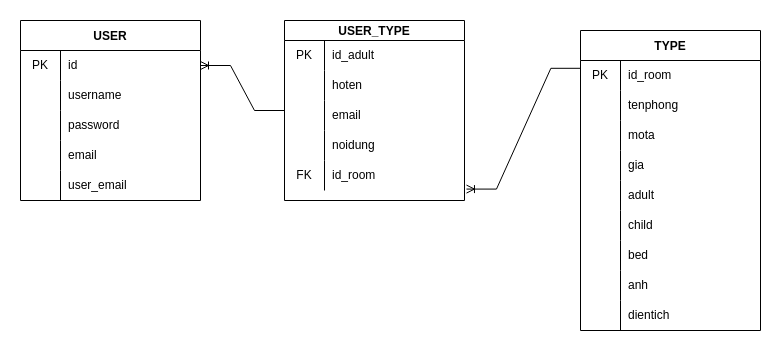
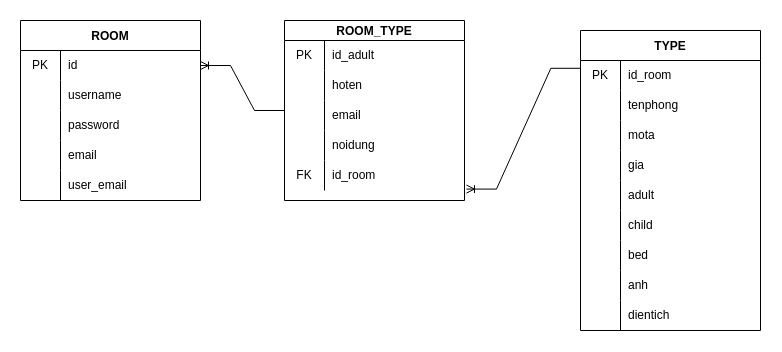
- <mxCell id="18" value="USER_TYPE" style="shape=table;startSize=20;container=1;collapsible=0;childLayout=tableLayout;fixedRows=1;rowLines=0;fontStyle=1;" vertex="1" parent="1"><mxGeometry x="284" y="20" width="180" height="180" as="geometry" /></mxCell>
+ <mxCell id="18" value="ROOM_TYPE" style="shape=table;startSize=20;container=1;collapsible=0;childLayout=tableLayout;fixedRows=1;rowLines=0;fontStyle=1;" vertex="1" parent="1"><mxGeometry x="284" y="20" width="180" height="180" as="geometry" /></mxCell>
- <mxCell id="2" value="USER" style="shape=table;startSize=30;container=1;collapsible=0;childLayout=tableLayout;fixedRows=1;rowLines=0;fontStyle=1;" vertex="1" parent="1"><mxGeometry x="20" y="20" width="180" height="180" as="geometry" /></mxCell>
+ <mxCell id="2" value="ROOM" style="shape=table;startSize=30;container=1;collapsible=0;childLayout=tableLayout;fixedRows=1;rowLines=0;fontStyle=1;" vertex="1" parent="1"><mxGeometry x="20" y="20" width="180" height="180" as="geometry" /></mxCell>
